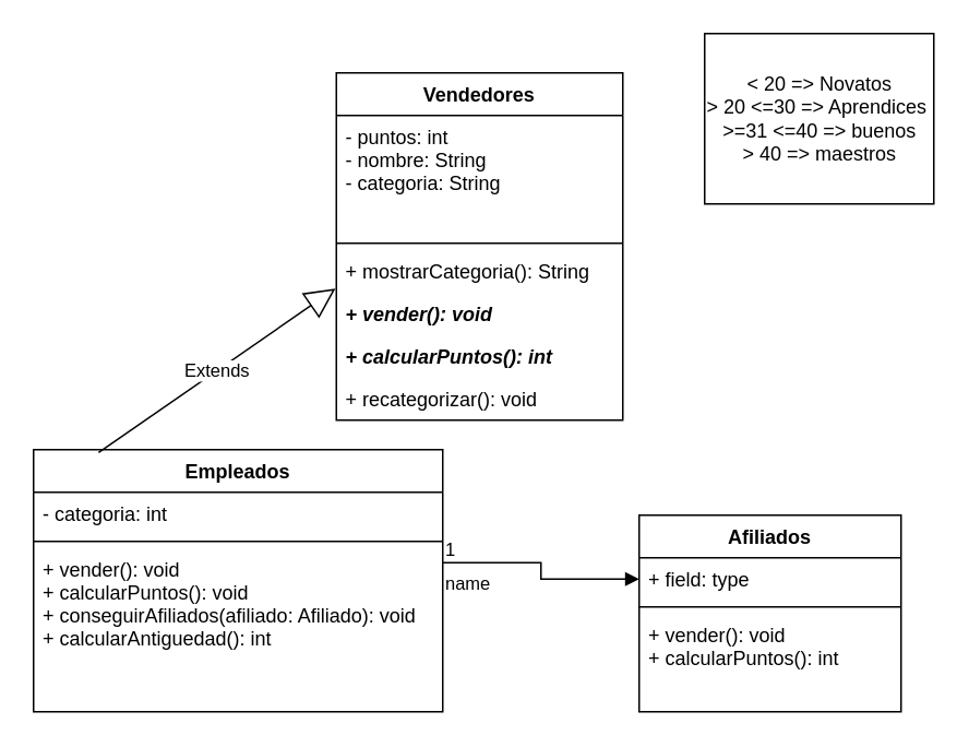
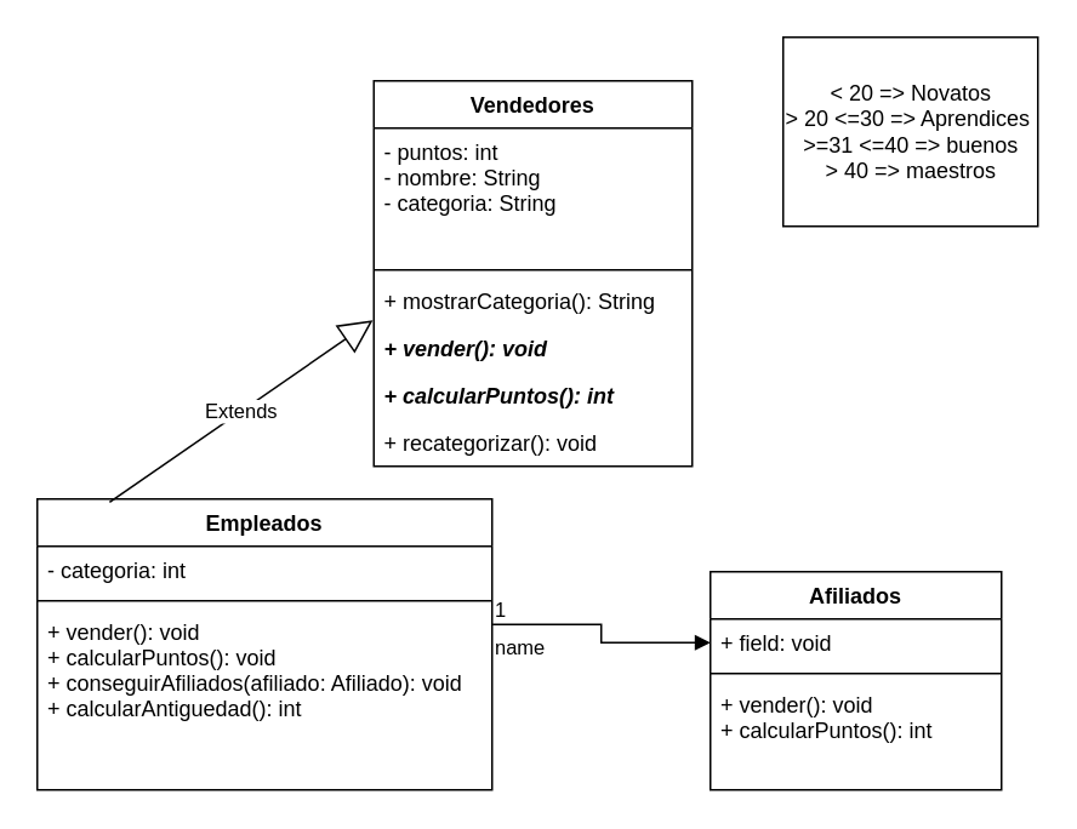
- <mxCell id="14" value="+ field: type" style="text;strokeColor=none;fillColor=none;align=left;verticalAlign=top;spacingLeft=4;spacingRight=4;overflow=hidden;rotatable=0;points=[[0,0.5],[1,0.5]];portConstraint=eastwest;" parent="13" vertex="1"><mxGeometry y="26" width="160" height="26" as="geometry" /></mxCell>
+ <mxCell id="14" value="+ field: void" style="text;strokeColor=none;fillColor=none;align=left;verticalAlign=top;spacingLeft=4;spacingRight=4;overflow=hidden;rotatable=0;points=[[0,0.5],[1,0.5]];portConstraint=eastwest;" parent="13" vertex="1"><mxGeometry y="26" width="160" height="26" as="geometry" /></mxCell>
